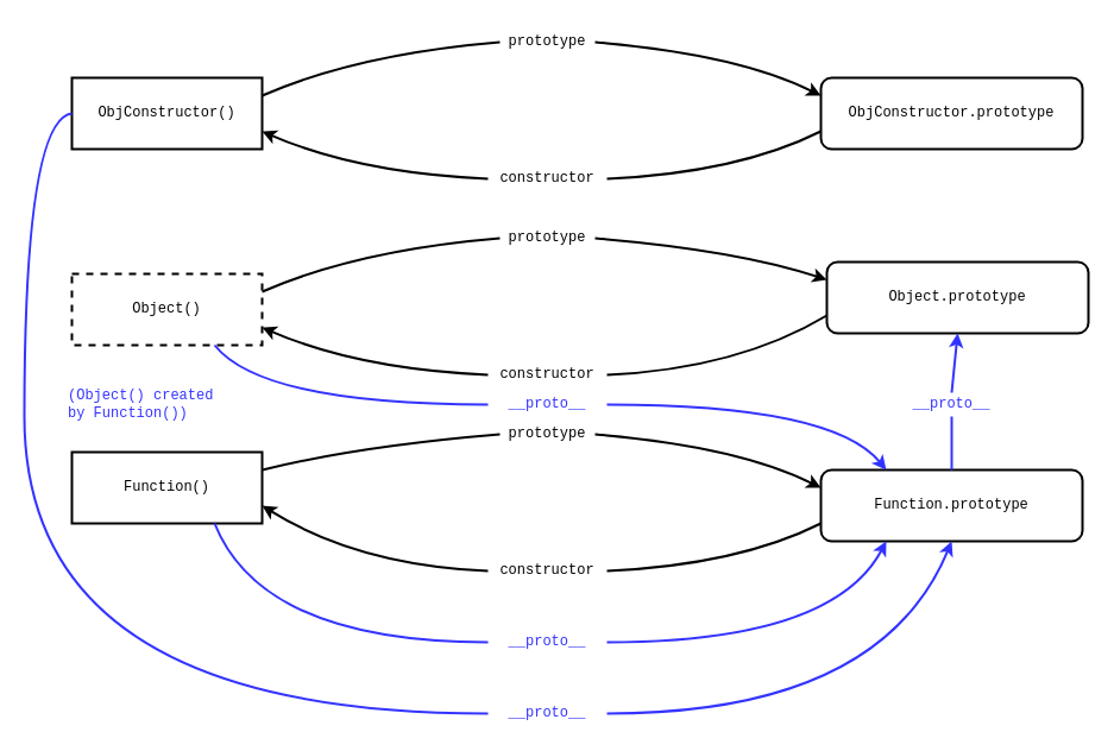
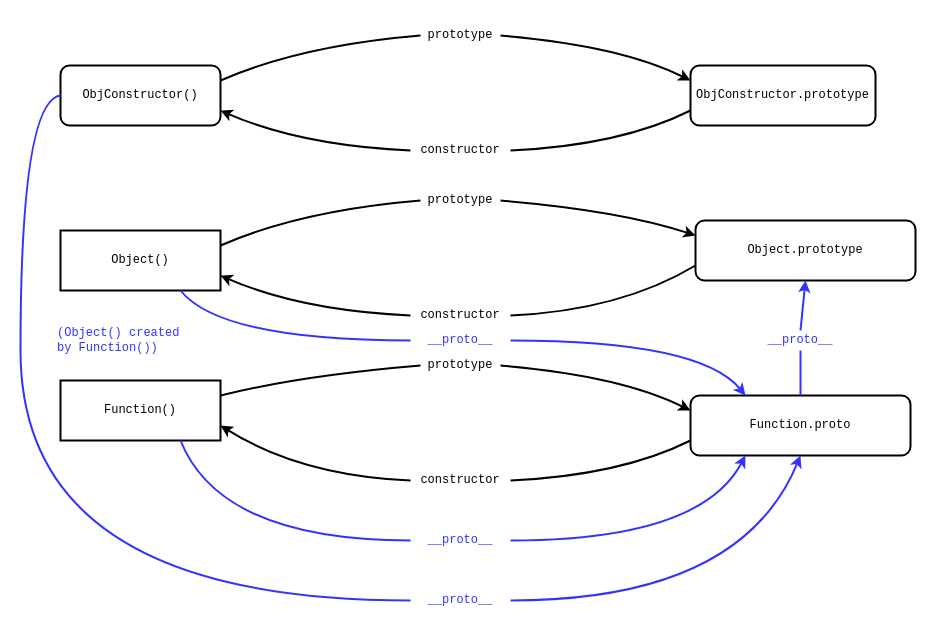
- <mxCell id="11" value="ObjConstructor()" style="rounded=0;whiteSpace=wrap;html=1;strokeWidth=2;fontFamily=Courier New;" vertex="1" parent="1"><mxGeometry y="65" width="160" height="60" as="geometry" x="60" /></mxCell>
+ <mxCell id="11" value="ObjConstructor()" style="whiteSpace=wrap;html=1;strokeWidth=2;fontFamily=Courier New;rounded=1;" vertex="1" parent="1"><mxGeometry y="65" width="160" height="60" as="geometry" x="60" /></mxCell>
- <mxCell id="10" value="ObjConstructor.prototype" style="rounded=1;whiteSpace=wrap;html=1;strokeWidth=2;fontFamily=Courier New;" vertex="1" parent="1"><mxGeometry x="690" y="65" width="220" height="60" as="geometry" /></mxCell>
+ <mxCell id="10" value="ObjConstructor.prototype" style="rounded=1;whiteSpace=wrap;html=1;strokeWidth=2;fontFamily=Courier New;" vertex="1" parent="1"><mxGeometry x="690" y="65" width="185" height="60" as="geometry" /></mxCell>
- <mxCell id="3" value="Object()" style="rounded=0;whiteSpace=wrap;html=1;strokeWidth=2;fontFamily=Courier New;dashed=1;" vertex="1" parent="1"><mxGeometry y="230" width="160" height="60" as="geometry" x="60" /></mxCell>
+ <mxCell id="3" value="Object()" style="rounded=0;whiteSpace=wrap;html=1;strokeWidth=2;fontFamily=Courier New;" vertex="1" parent="1"><mxGeometry y="230" width="160" height="60" as="geometry" x="60" /></mxCell>
- <mxCell id="18" value="Function.prototype" style="rounded=1;whiteSpace=wrap;html=1;strokeWidth=2;fontFamily=Courier New;" vertex="1" parent="1"><mxGeometry x="690" y="395" width="220" height="60" as="geometry" /></mxCell>
+ <mxCell id="18" value="Function.proto" style="rounded=1;whiteSpace=wrap;html=1;strokeWidth=2;fontFamily=Courier New;" vertex="1" parent="1"><mxGeometry x="690" y="395" width="220" height="60" as="geometry" /></mxCell>
